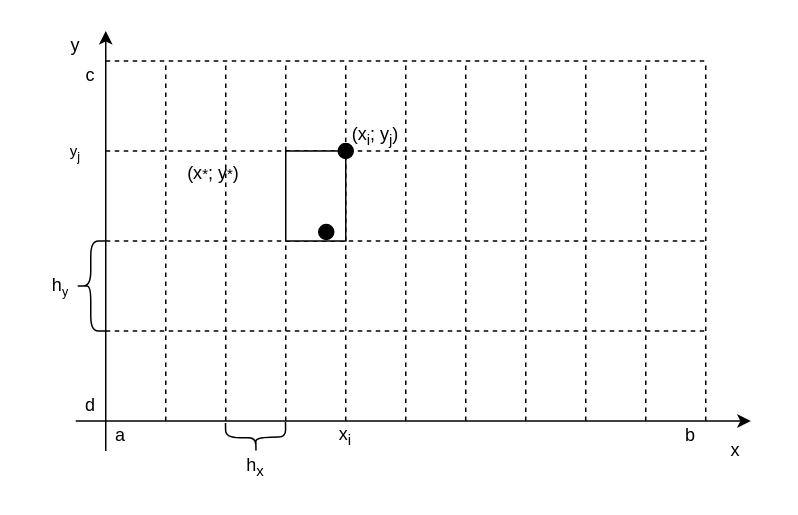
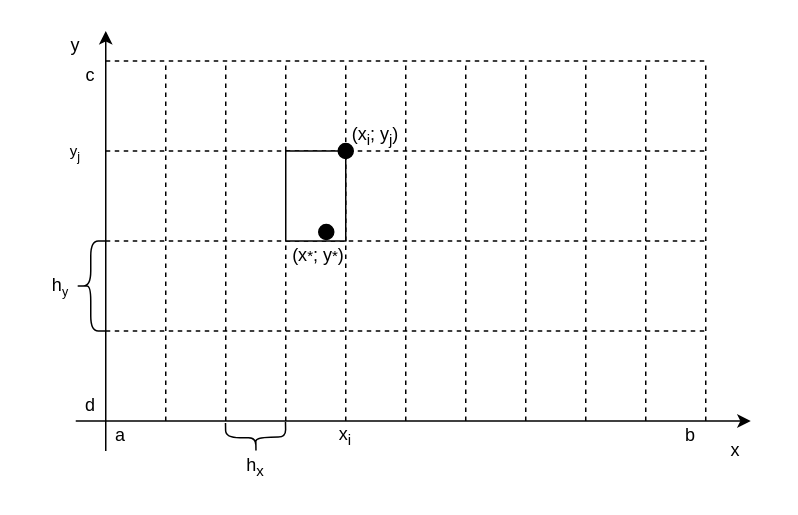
- <mxCell id="34" value="(x&lt;span style=&quot;font-size: 10px&quot;&gt;*&lt;/span&gt;; y&lt;span style=&quot;font-size: 10px&quot;&gt;*&lt;/span&gt;)" style="text;html=1;strokeColor=none;fillColor=none;align=center;verticalAlign=middle;whiteSpace=wrap;rounded=0;" vertex="1" parent="1"><mxGeometry x="122" y="105" width="40" height="20" as="geometry" /></mxCell>
+ <mxCell id="34" value="(x&lt;span style=&quot;font-size: 10px&quot;&gt;*&lt;/span&gt;; y&lt;span style=&quot;font-size: 10px&quot;&gt;*&lt;/span&gt;)" style="text;html=1;strokeColor=none;fillColor=none;align=center;verticalAlign=middle;whiteSpace=wrap;rounded=0;" vertex="1" parent="1"><mxGeometry x="192" y="160" width="40" height="20" as="geometry" /></mxCell>
